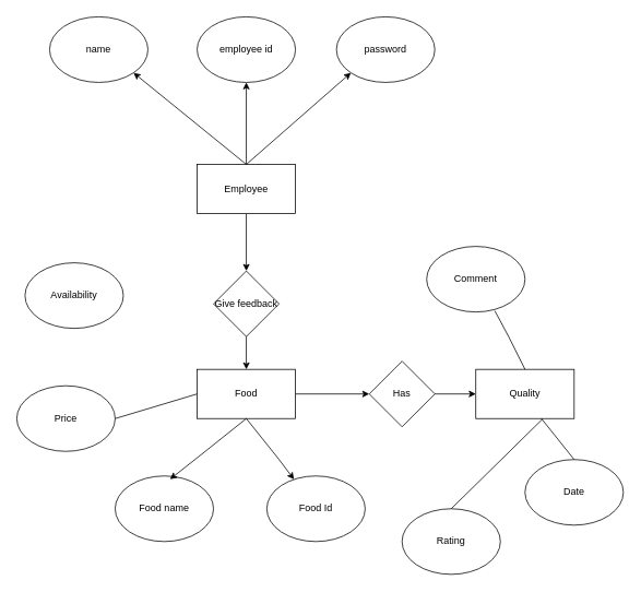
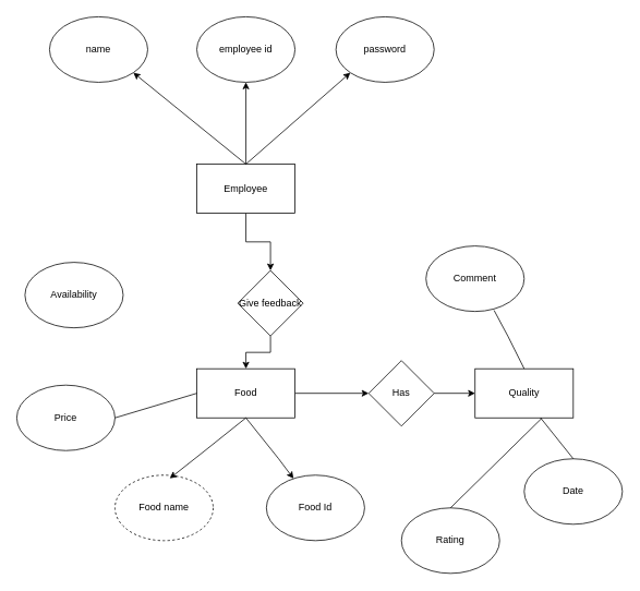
- <mxCell id="11" value="Give feedback" style="rhombus;whiteSpace=wrap;html=1;rounded=0;" parent="1" vertex="1"><mxGeometry x="260" y="330" width="80" height="80" as="geometry" /></mxCell>
+ <mxCell id="11" value="Give feedback" style="rhombus;whiteSpace=wrap;html=1;rounded=0;" parent="1" vertex="1"><mxGeometry x="290" y="330" width="80" height="80" as="geometry" /></mxCell>
- <mxCell id="14" value="Food name" style="ellipse;whiteSpace=wrap;html=1;" parent="1" vertex="1"><mxGeometry x="140" y="580" width="120" height="80" as="geometry" /></mxCell>
+ <mxCell id="14" value="Food name" style="ellipse;whiteSpace=wrap;html=1;dashed=1;" parent="1" vertex="1"><mxGeometry x="140" y="580" width="120" height="80" as="geometry" /></mxCell>
